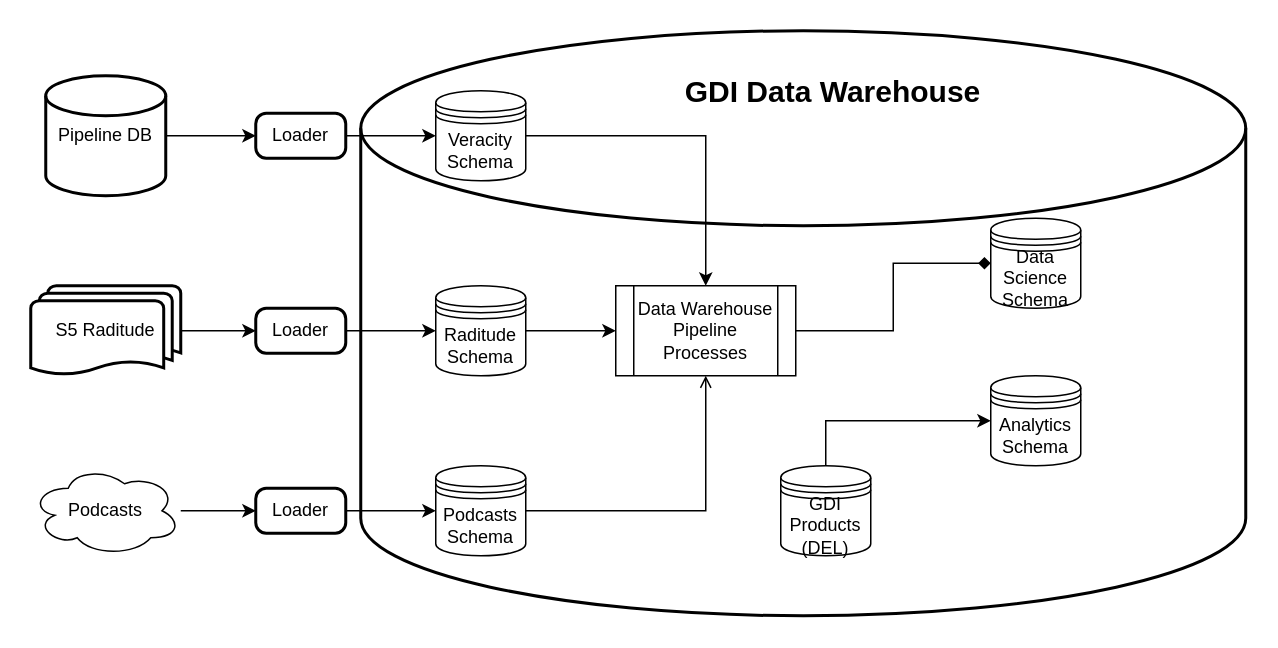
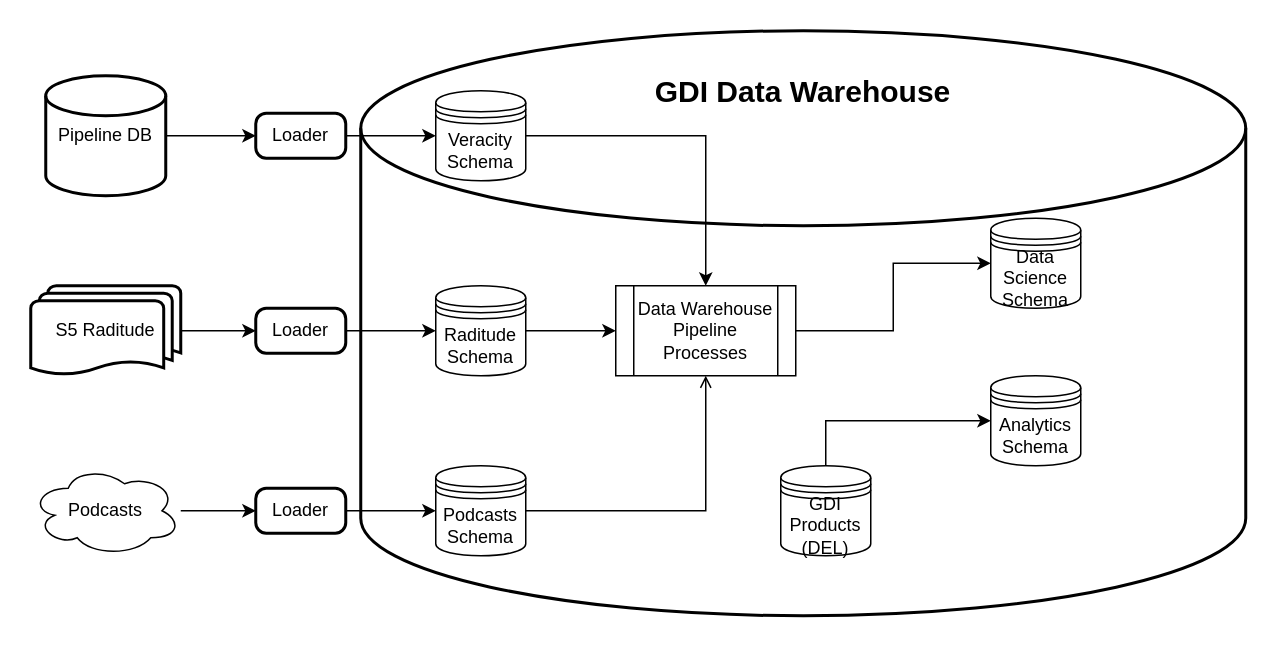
- <mxCell id="25" value="&lt;b&gt;&lt;font style=&quot;font-size: 20px;&quot;&gt;GDI Data Warehouse&lt;/font&gt;&lt;/b&gt;" style="text;html=1;strokeColor=none;fillColor=none;align=center;verticalAlign=middle;whiteSpace=wrap;rounded=0;" vertex="1" parent="1"><mxGeometry x="440" y="30" width="230" height="60" as="geometry" /></mxCell>
+ <mxCell id="25" value="&lt;b&gt;&lt;font style=&quot;font-size: 20px;&quot;&gt;GDI Data Warehouse&lt;/font&gt;&lt;/b&gt;" style="text;html=1;strokeColor=none;fillColor=none;align=center;verticalAlign=middle;whiteSpace=wrap;rounded=0;" vertex="1" parent="1"><mxGeometry x="420" y="30" width="230" height="60" as="geometry" /></mxCell>
- <mxCell id="21" style="edgeStyle=orthogonalEdgeStyle;rounded=0;orthogonalLoop=1;jettySize=auto;html=1;entryX=0;entryY=0.5;entryDx=0;entryDy=0;endArrow=diamond;" edge="1" parent="1" source="22" target="23"><mxGeometry relative="1" as="geometry" /></mxCell>
+ <mxCell id="21" style="edgeStyle=orthogonalEdgeStyle;rounded=0;orthogonalLoop=1;jettySize=auto;html=1;entryX=0;entryY=0.5;entryDx=0;entryDy=0;" edge="1" parent="1" source="22" target="23"><mxGeometry relative="1" as="geometry" /></mxCell>
